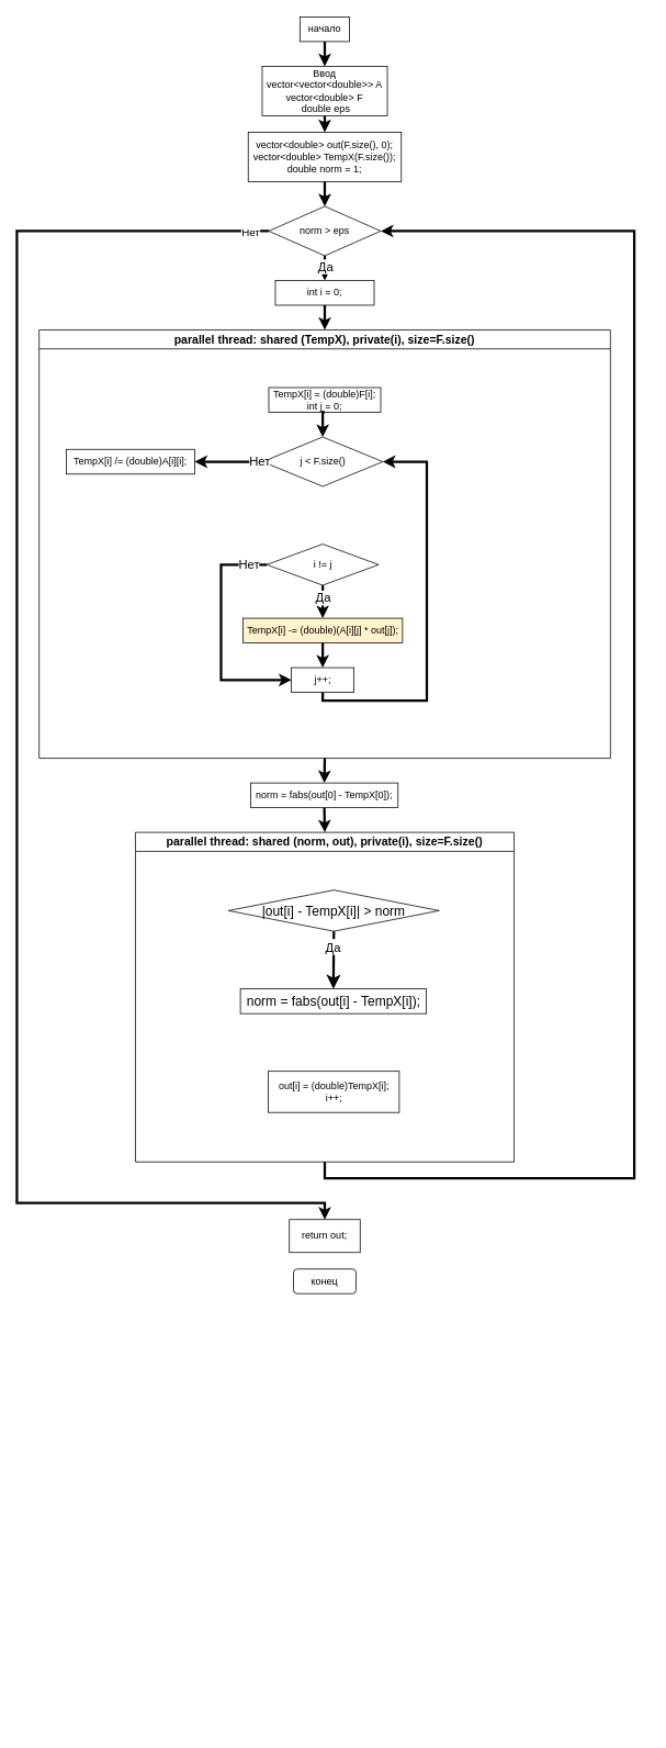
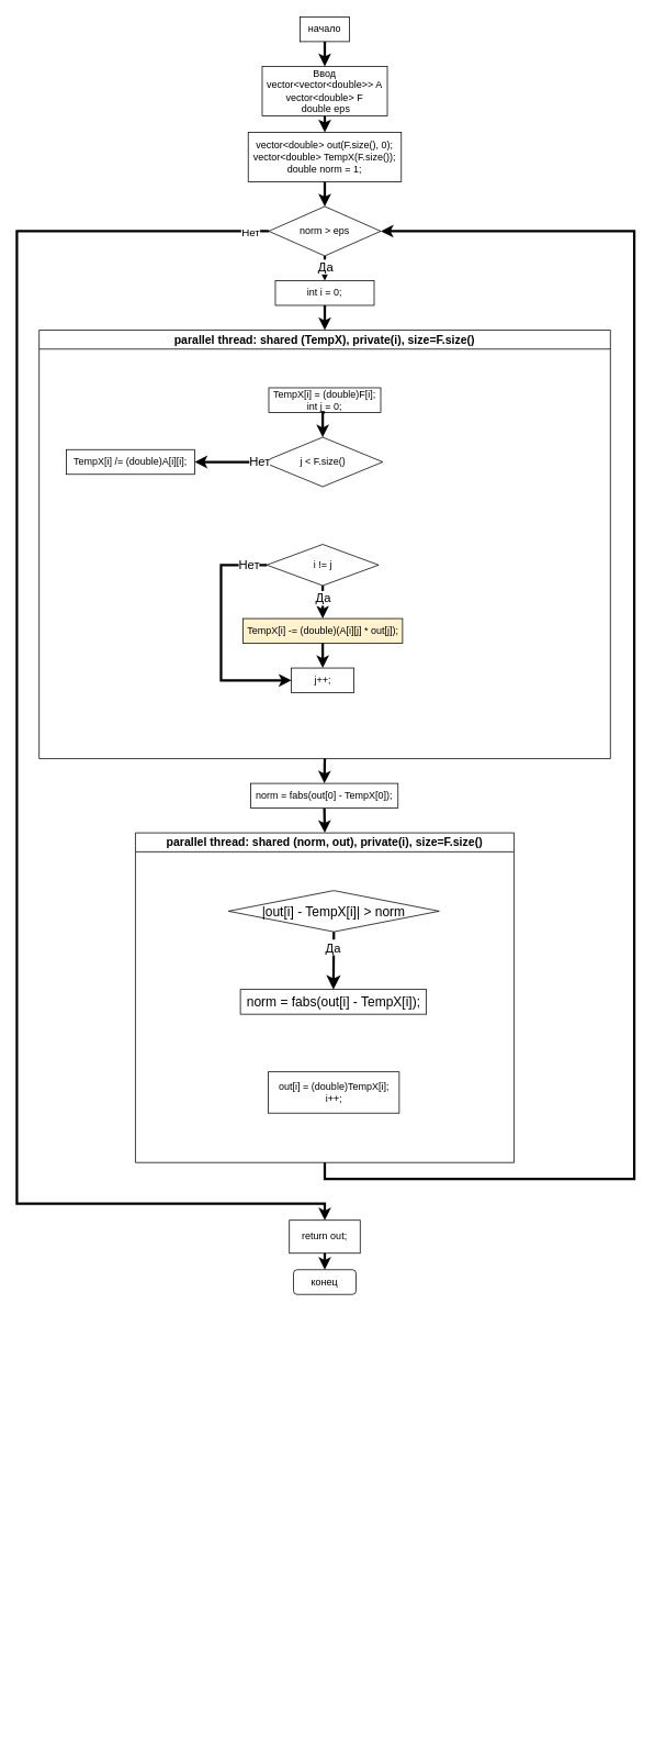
- <mxCell id="27" style="edgeStyle=orthogonalEdgeStyle;rounded=0;orthogonalLoop=1;jettySize=auto;html=1;exitX=0.5;exitY=1;exitDx=0;exitDy=0;entryX=1;entryY=0.5;entryDx=0;entryDy=0;strokeWidth=3;" edge="1" parent="17" source="28" target="19"><mxGeometry relative="1" as="geometry"><Array as="points"><mxPoint x="345" y="450" /><mxPoint x="471" y="450" /><mxPoint x="471" y="160" /></Array></mxGeometry></mxCell>
+ <mxCell id="44" style="edgeStyle=orthogonalEdgeStyle;rounded=0;orthogonalLoop=1;jettySize=auto;html=1;exitX=0.5;exitY=1;exitDx=0;exitDy=0;entryX=0.5;entryY=0;entryDx=0;entryDy=0;strokeWidth=3;" edge="1" parent="15" source="42" target="43"><mxGeometry relative="1" as="geometry" /></mxCell>
